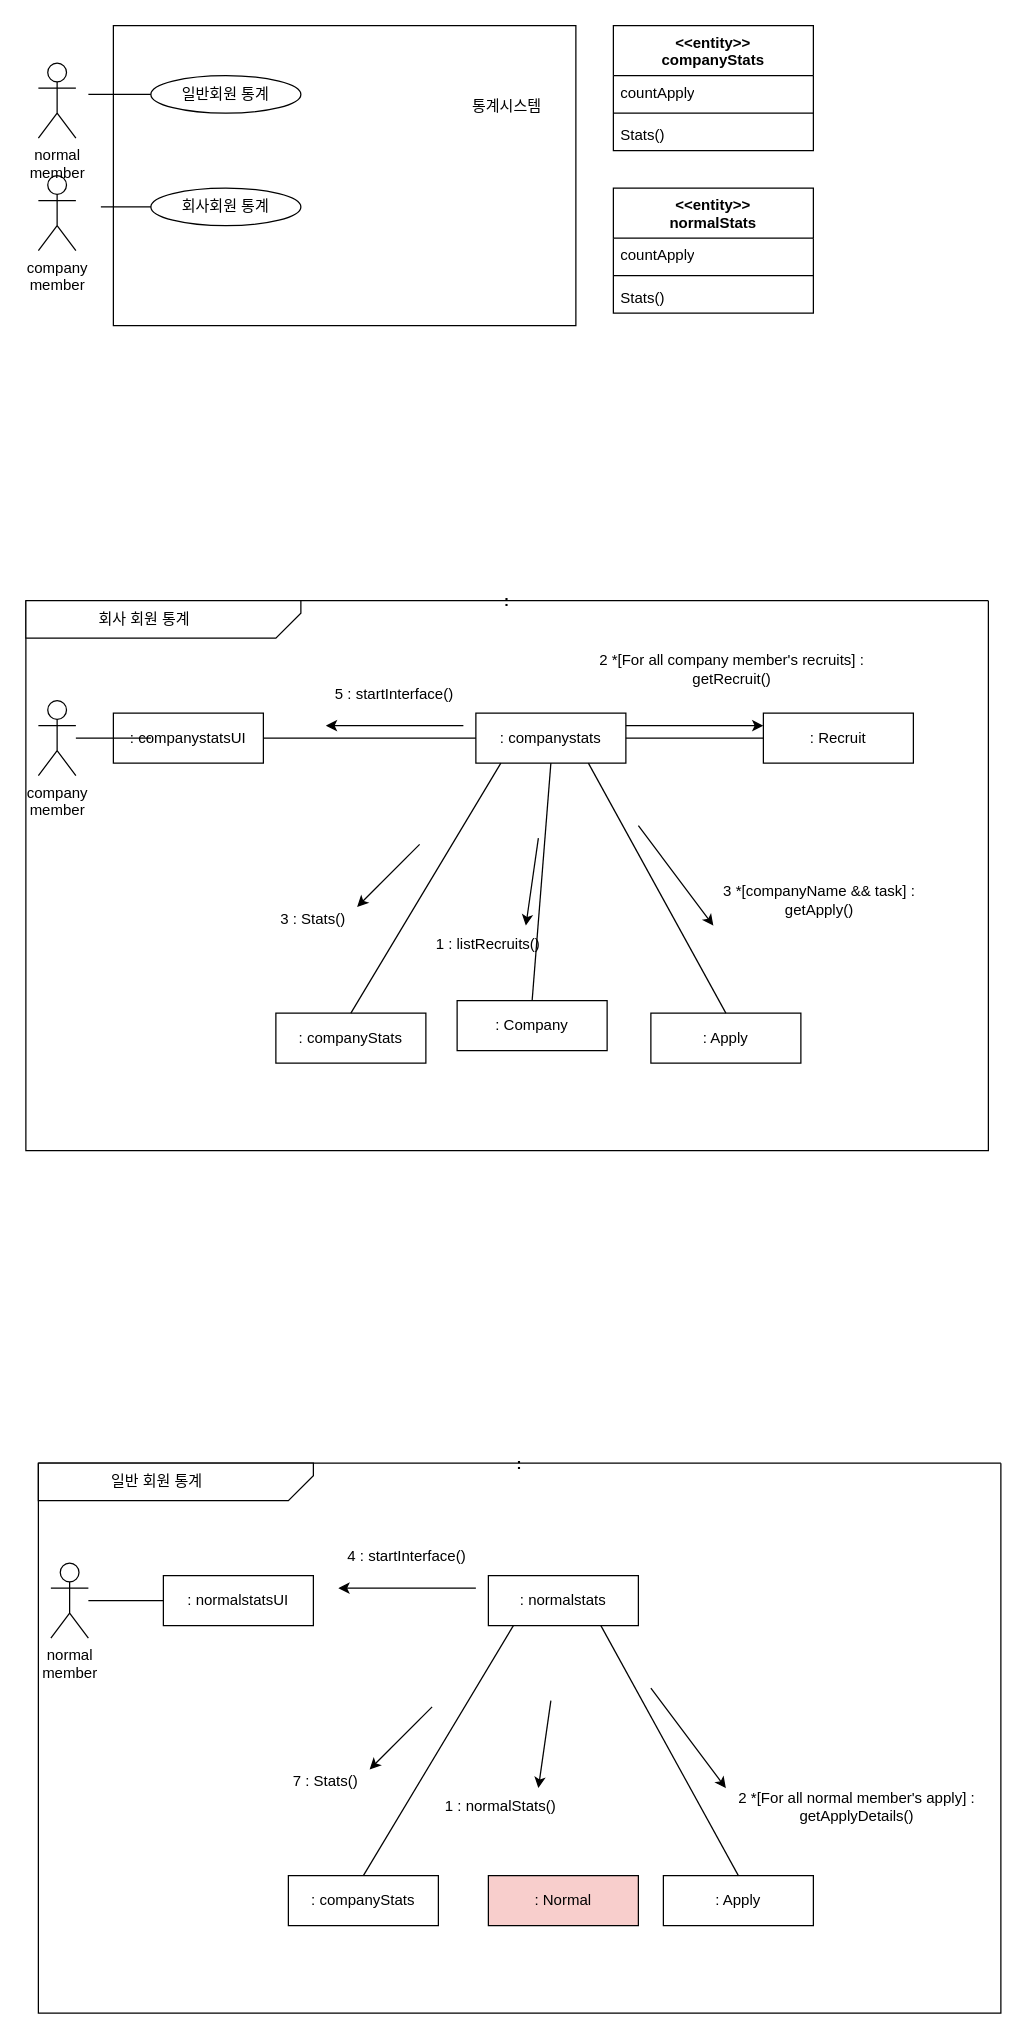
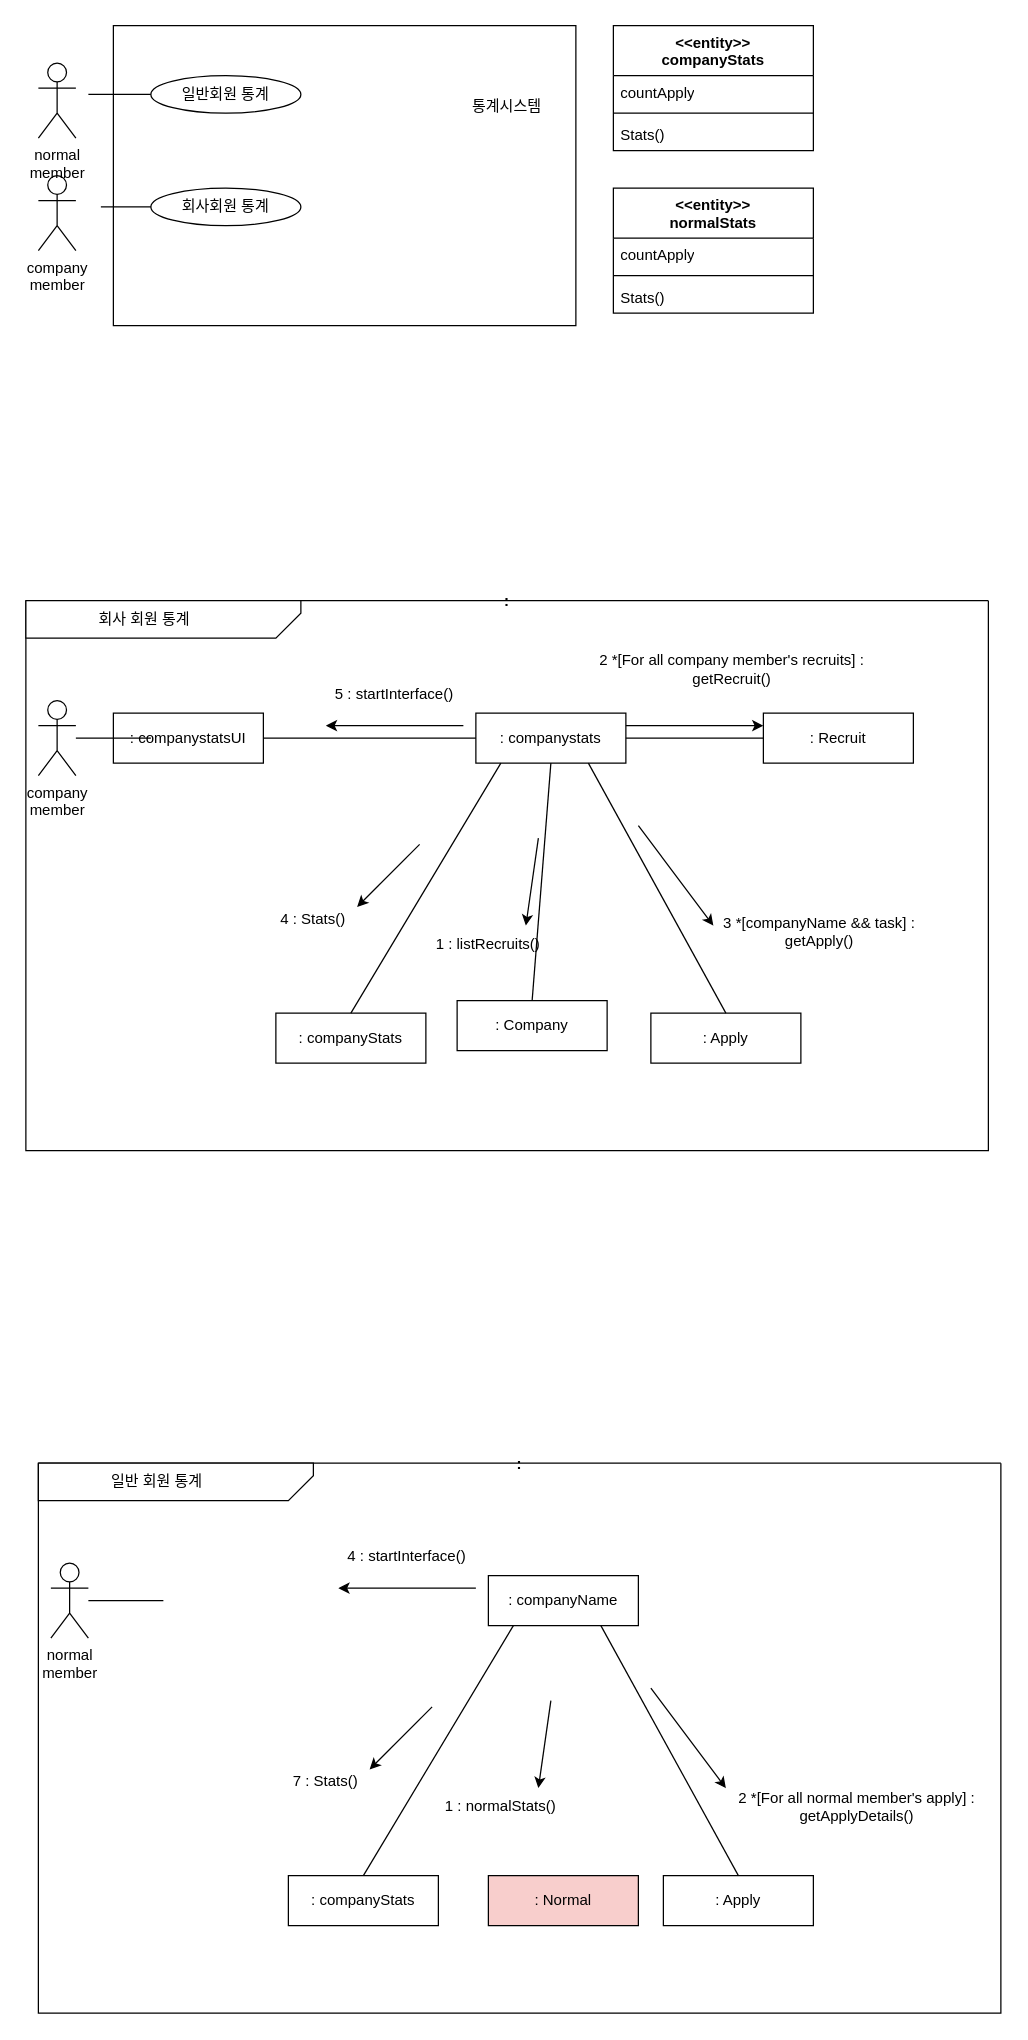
- <mxCell id="16" value="3 *[companyName &amp;amp;&amp;amp; task] :&lt;br&gt;getApply()" style="text;html=1;strokeColor=none;fillColor=none;align=center;verticalAlign=middle;whiteSpace=wrap;rounded=0;" parent="5" vertex="1"><mxGeometry x="520" y="225" width="230" height="30" as="geometry" /></mxCell>
+ <mxCell id="16" value="3 *[companyName &amp;amp;&amp;amp; task] :&lt;br&gt;getApply()" style="text;html=1;strokeColor=none;fillColor=none;align=center;verticalAlign=middle;whiteSpace=wrap;rounded=0;" parent="5" vertex="1"><mxGeometry x="520" y="250" width="230" height="30" as="geometry" /></mxCell>
- <mxCell id="19" value="3 : Stats()" style="text;html=1;strokeColor=none;fillColor=none;align=center;verticalAlign=middle;whiteSpace=wrap;rounded=0;" parent="5" vertex="1"><mxGeometry x="120" y="240" width="220" height="30" as="geometry" /></mxCell>
+ <mxCell id="19" value="4 : Stats()" style="text;html=1;strokeColor=none;fillColor=none;align=center;verticalAlign=middle;whiteSpace=wrap;rounded=0;" parent="5" vertex="1"><mxGeometry x="120" y="240" width="220" height="30" as="geometry" /></mxCell>
- <mxCell id="48" value=": normalstatsUI" style="rounded=0;whiteSpace=wrap;html=1;" parent="44" vertex="1"><mxGeometry x="100" y="90" width="120" height="40" as="geometry" /></mxCell>
- <mxCell id="49" value=": normalstats" style="rounded=0;whiteSpace=wrap;html=1;" parent="44" vertex="1"><mxGeometry x="360" y="90" width="120" height="40" as="geometry" /></mxCell>
+ <mxCell id="49" value=": companyName" style="rounded=0;whiteSpace=wrap;html=1;" parent="44" vertex="1"><mxGeometry x="360" y="90" width="120" height="40" as="geometry" /></mxCell>
